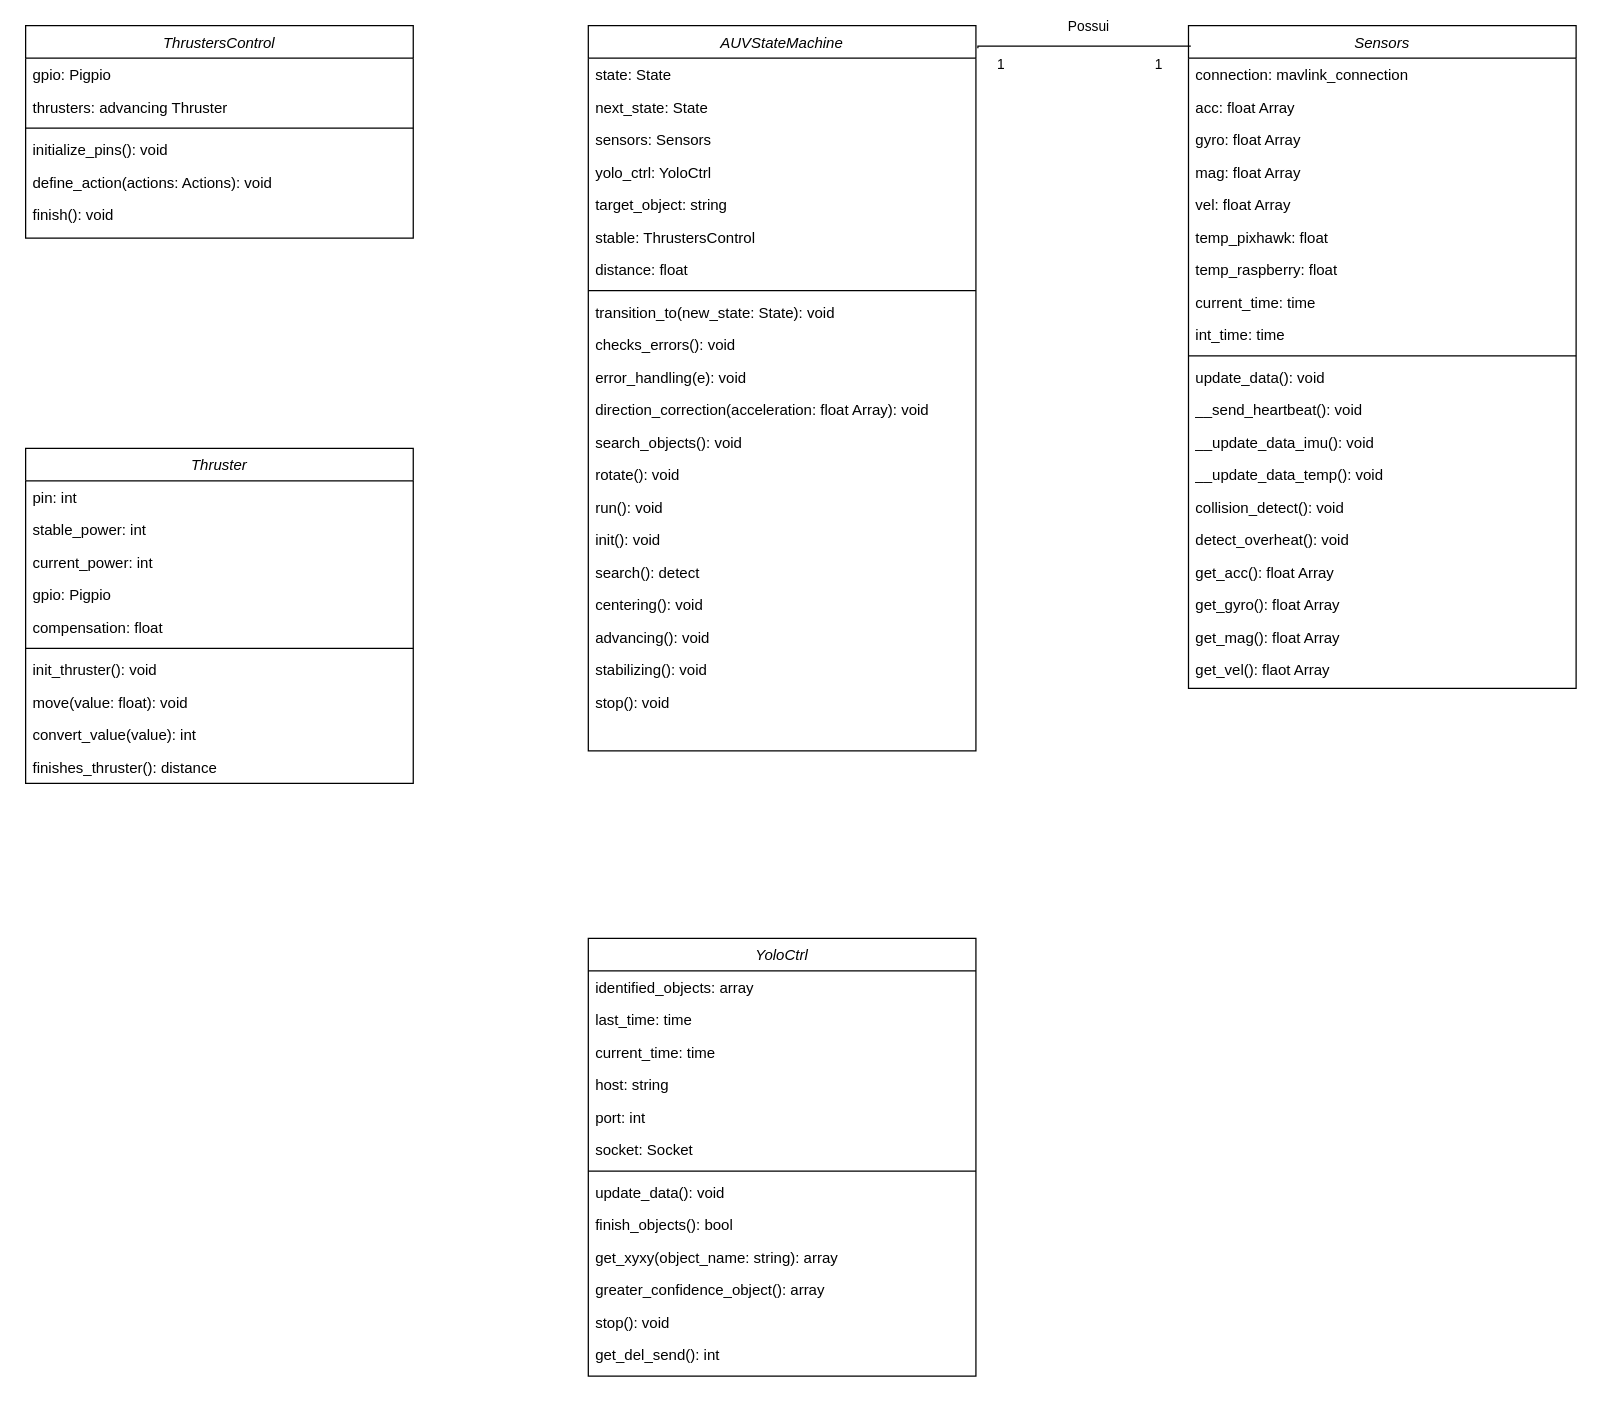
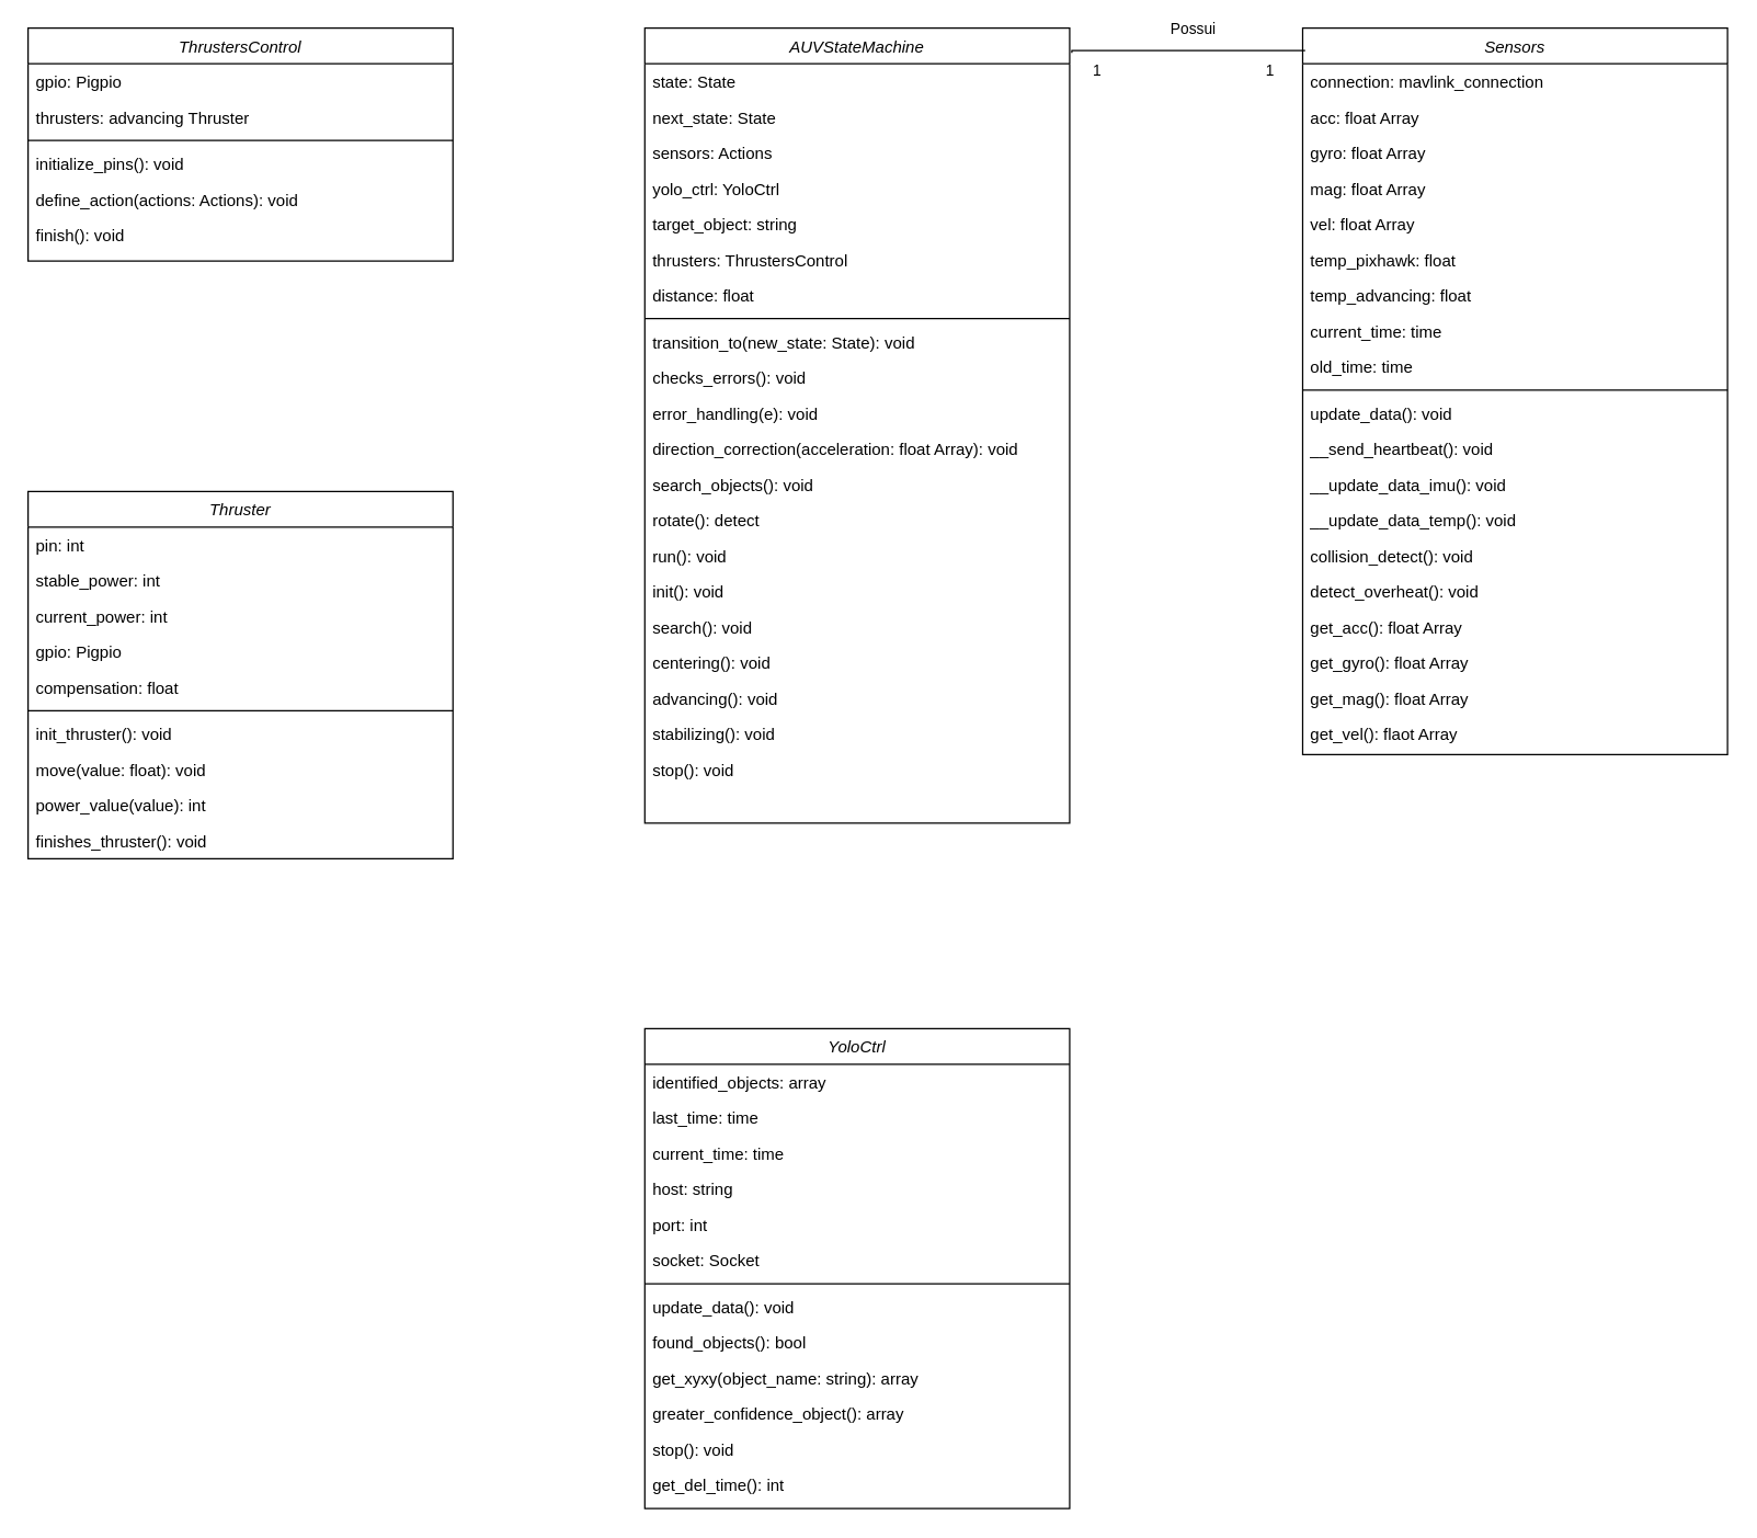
- <mxCell id="5" value="sensors: Sensors" style="text;align=left;verticalAlign=top;spacingLeft=4;spacingRight=4;overflow=hidden;rotatable=0;points=[[0,0.5],[1,0.5]];portConstraint=eastwest;rounded=0;shadow=0;html=0;" parent="2" vertex="1"><mxGeometry y="78" width="310" height="26" as="geometry" /></mxCell>
+ <mxCell id="5" value="sensors: Actions" style="text;align=left;verticalAlign=top;spacingLeft=4;spacingRight=4;overflow=hidden;rotatable=0;points=[[0,0.5],[1,0.5]];portConstraint=eastwest;rounded=0;shadow=0;html=0;" parent="2" vertex="1"><mxGeometry y="78" width="310" height="26" as="geometry" /></mxCell>
- <mxCell id="8" value="stable: ThrustersControl" style="text;align=left;verticalAlign=top;spacingLeft=4;spacingRight=4;overflow=hidden;rotatable=0;points=[[0,0.5],[1,0.5]];portConstraint=eastwest;rounded=0;shadow=0;html=0;" parent="2" vertex="1"><mxGeometry y="156" width="310" height="26" as="geometry" /></mxCell>
+ <mxCell id="8" value="thrusters: ThrustersControl" style="text;align=left;verticalAlign=top;spacingLeft=4;spacingRight=4;overflow=hidden;rotatable=0;points=[[0,0.5],[1,0.5]];portConstraint=eastwest;rounded=0;shadow=0;html=0;" parent="2" vertex="1"><mxGeometry y="156" width="310" height="26" as="geometry" /></mxCell>
- <mxCell id="31" value="temp_raspberry: float" style="text;align=left;verticalAlign=top;spacingLeft=4;spacingRight=4;overflow=hidden;rotatable=0;points=[[0,0.5],[1,0.5]];portConstraint=eastwest;rounded=0;shadow=0;html=0;" parent="24" vertex="1"><mxGeometry y="182" width="310" height="26" as="geometry" /></mxCell>
+ <mxCell id="31" value="temp_advancing: float" style="text;align=left;verticalAlign=top;spacingLeft=4;spacingRight=4;overflow=hidden;rotatable=0;points=[[0,0.5],[1,0.5]];portConstraint=eastwest;rounded=0;shadow=0;html=0;" parent="24" vertex="1"><mxGeometry y="182" width="310" height="26" as="geometry" /></mxCell>
- <mxCell id="33" value="int_time: time" style="text;align=left;verticalAlign=top;spacingLeft=4;spacingRight=4;overflow=hidden;rotatable=0;points=[[0,0.5],[1,0.5]];portConstraint=eastwest;rounded=0;shadow=0;html=0;" parent="24" vertex="1"><mxGeometry y="234" width="310" height="26" as="geometry" /></mxCell>
+ <mxCell id="33" value="old_time: time" style="text;align=left;verticalAlign=top;spacingLeft=4;spacingRight=4;overflow=hidden;rotatable=0;points=[[0,0.5],[1,0.5]];portConstraint=eastwest;rounded=0;shadow=0;html=0;" parent="24" vertex="1"><mxGeometry y="234" width="310" height="26" as="geometry" /></mxCell>
- <mxCell id="16" value="rotate(): void" style="text;align=left;verticalAlign=top;spacingLeft=4;spacingRight=4;overflow=hidden;rotatable=0;points=[[0,0.5],[1,0.5]];portConstraint=eastwest;" parent="2" vertex="1"><mxGeometry y="346" width="310" height="26" as="geometry" /></mxCell>
+ <mxCell id="16" value="rotate(): detect" style="text;align=left;verticalAlign=top;spacingLeft=4;spacingRight=4;overflow=hidden;rotatable=0;points=[[0,0.5],[1,0.5]];portConstraint=eastwest;" parent="2" vertex="1"><mxGeometry y="346" width="310" height="26" as="geometry" /></mxCell>
- <mxCell id="19" value="search(): detect" style="text;align=left;verticalAlign=top;spacingLeft=4;spacingRight=4;overflow=hidden;rotatable=0;points=[[0,0.5],[1,0.5]];portConstraint=eastwest;" parent="2" vertex="1"><mxGeometry y="424" width="310" height="26" as="geometry" /></mxCell>
+ <mxCell id="19" value="search(): void" style="text;align=left;verticalAlign=top;spacingLeft=4;spacingRight=4;overflow=hidden;rotatable=0;points=[[0,0.5],[1,0.5]];portConstraint=eastwest;" parent="2" vertex="1"><mxGeometry y="424" width="310" height="26" as="geometry" /></mxCell>
- <mxCell id="61" value="convert_value(value): int" style="text;align=left;verticalAlign=top;spacingLeft=4;spacingRight=4;overflow=hidden;rotatable=0;points=[[0,0.5],[1,0.5]];portConstraint=eastwest;" parent="52" vertex="1"><mxGeometry y="216" width="310" height="26" as="geometry" /></mxCell>
+ <mxCell id="61" value="power_value(value): int" style="text;align=left;verticalAlign=top;spacingLeft=4;spacingRight=4;overflow=hidden;rotatable=0;points=[[0,0.5],[1,0.5]];portConstraint=eastwest;" parent="52" vertex="1"><mxGeometry y="216" width="310" height="26" as="geometry" /></mxCell>
- <mxCell id="62" value="finishes_thruster(): distance" style="text;align=left;verticalAlign=top;spacingLeft=4;spacingRight=4;overflow=hidden;rotatable=0;points=[[0,0.5],[1,0.5]];portConstraint=eastwest;" parent="52" vertex="1"><mxGeometry y="242" width="310" height="26" as="geometry" /></mxCell>
+ <mxCell id="62" value="finishes_thruster(): void" style="text;align=left;verticalAlign=top;spacingLeft=4;spacingRight=4;overflow=hidden;rotatable=0;points=[[0,0.5],[1,0.5]];portConstraint=eastwest;" parent="52" vertex="1"><mxGeometry y="242" width="310" height="26" as="geometry" /></mxCell>
- <mxCell id="72" value="finish_objects(): bool" style="text;align=left;verticalAlign=top;spacingLeft=4;spacingRight=4;overflow=hidden;rotatable=0;points=[[0,0.5],[1,0.5]];portConstraint=eastwest;" parent="63" vertex="1"><mxGeometry y="216" width="310" height="26" as="geometry" /></mxCell>
+ <mxCell id="72" value="found_objects(): bool" style="text;align=left;verticalAlign=top;spacingLeft=4;spacingRight=4;overflow=hidden;rotatable=0;points=[[0,0.5],[1,0.5]];portConstraint=eastwest;" parent="63" vertex="1"><mxGeometry y="216" width="310" height="26" as="geometry" /></mxCell>
- <mxCell id="76" value="get_del_send(): int" style="text;align=left;verticalAlign=top;spacingLeft=4;spacingRight=4;overflow=hidden;rotatable=0;points=[[0,0.5],[1,0.5]];portConstraint=eastwest;" parent="63" vertex="1"><mxGeometry y="320" width="310" height="26" as="geometry" /></mxCell>
+ <mxCell id="76" value="get_del_time(): int" style="text;align=left;verticalAlign=top;spacingLeft=4;spacingRight=4;overflow=hidden;rotatable=0;points=[[0,0.5],[1,0.5]];portConstraint=eastwest;" parent="63" vertex="1"><mxGeometry y="320" width="310" height="26" as="geometry" /></mxCell>
